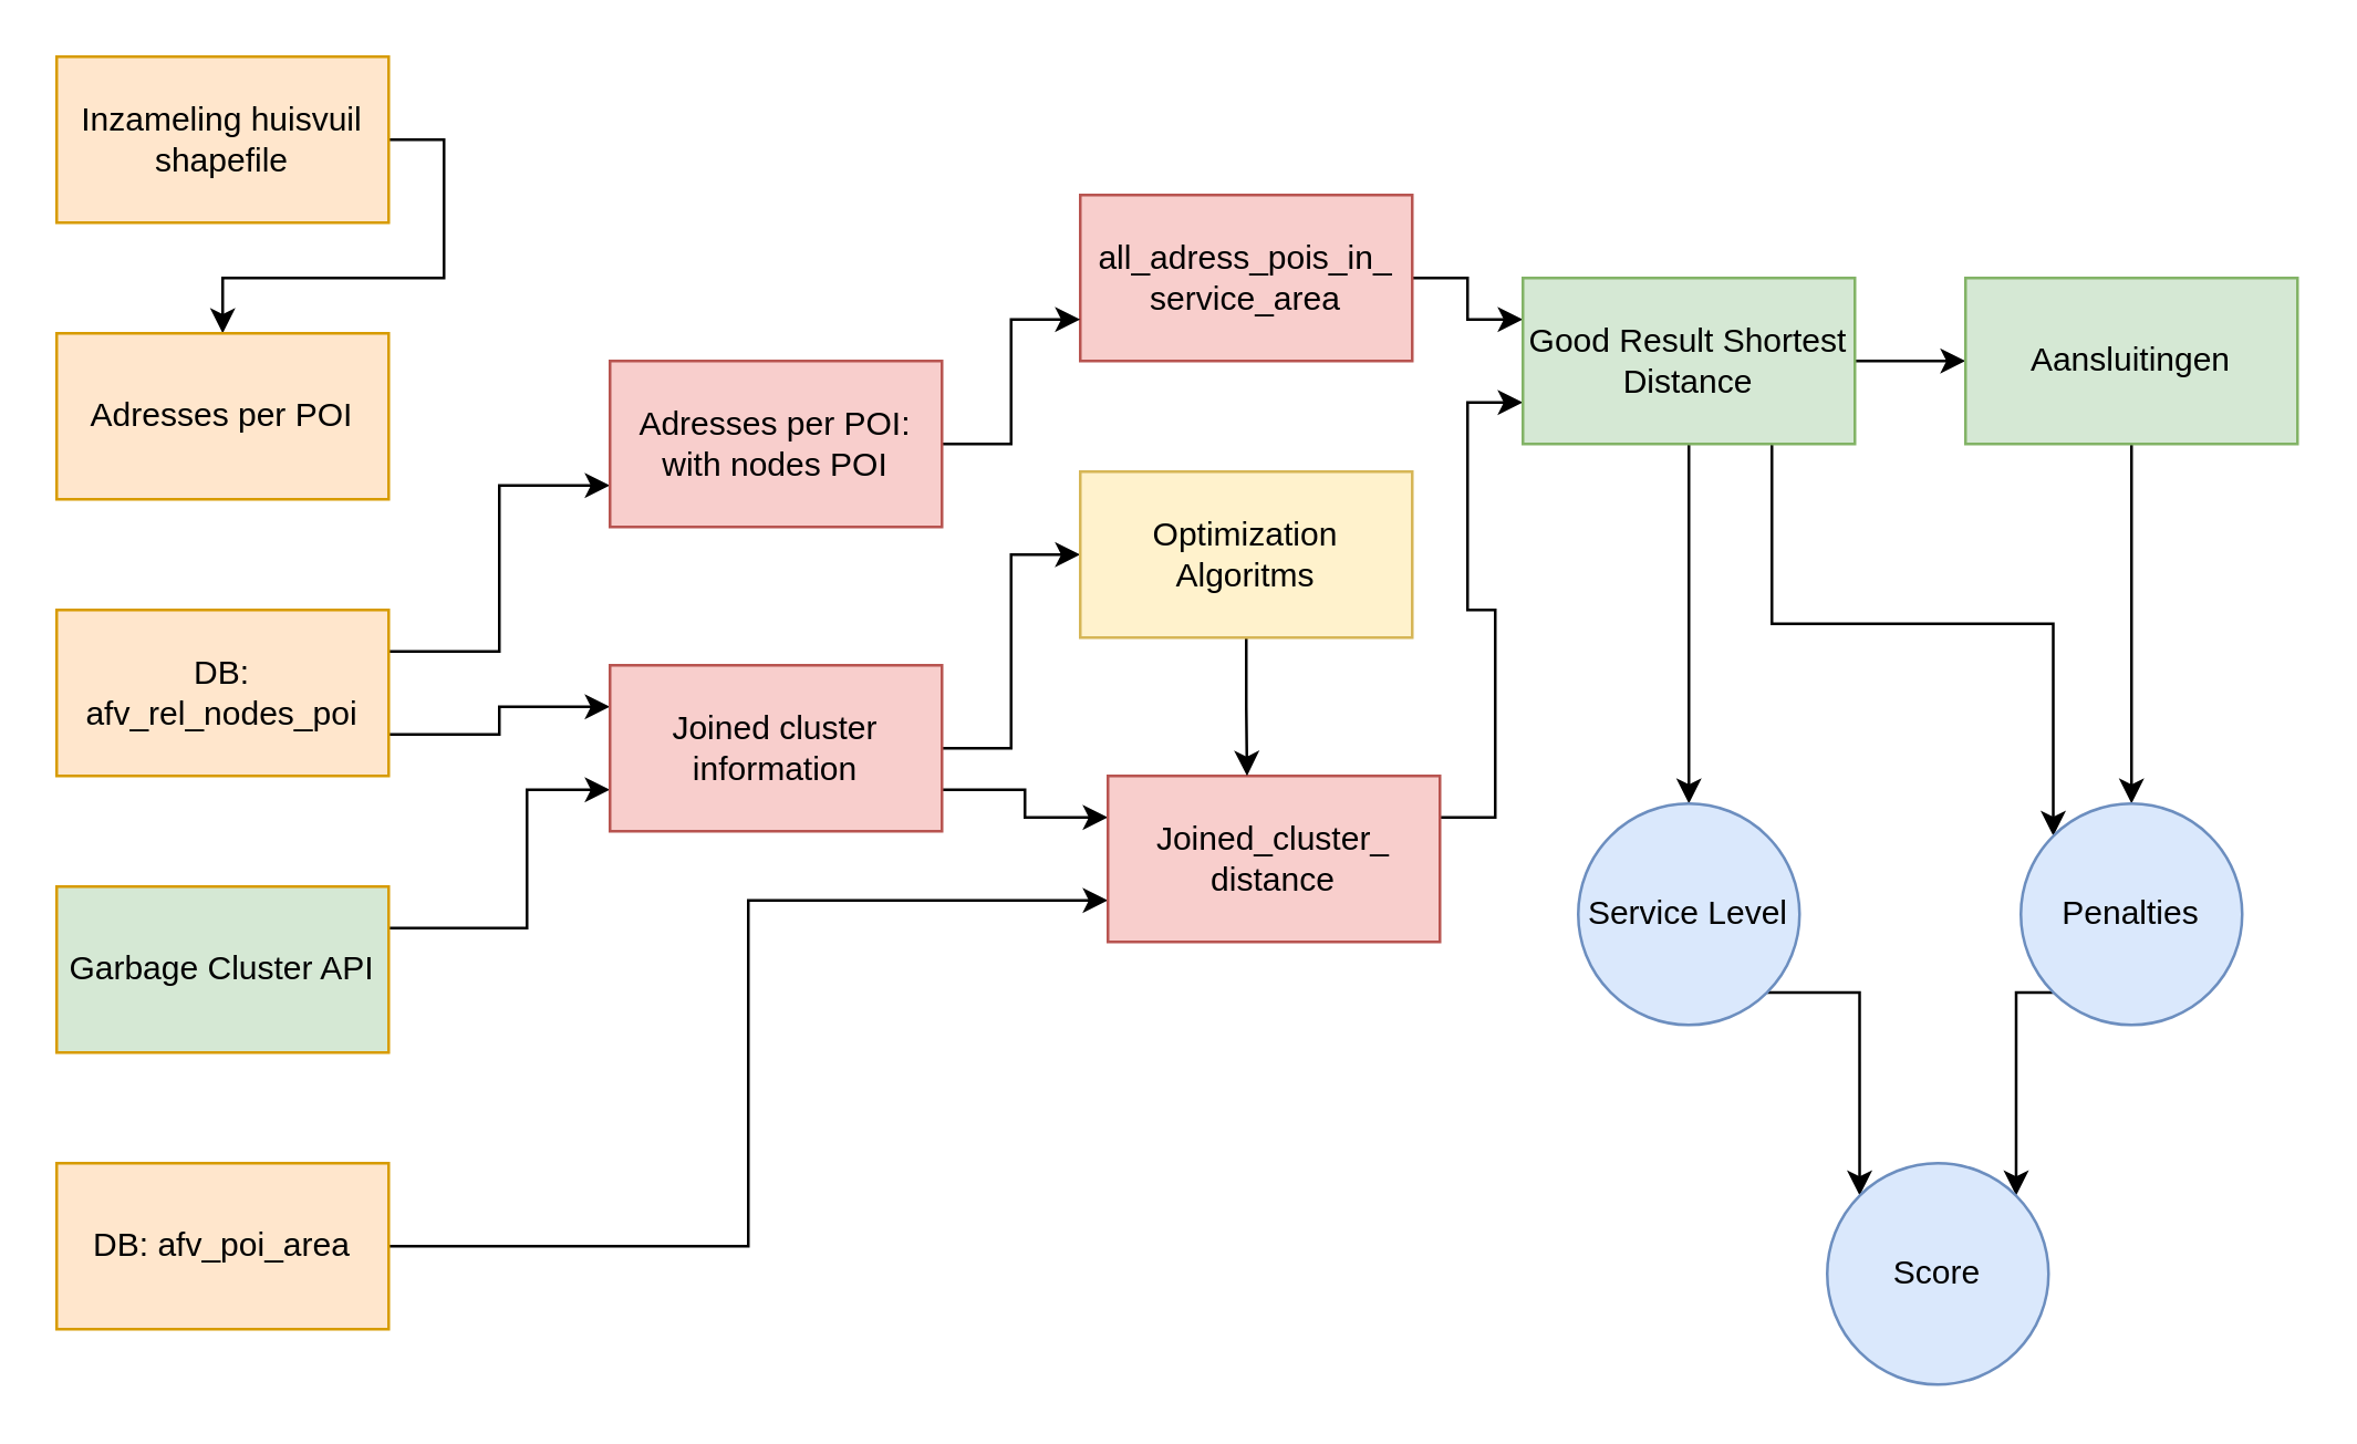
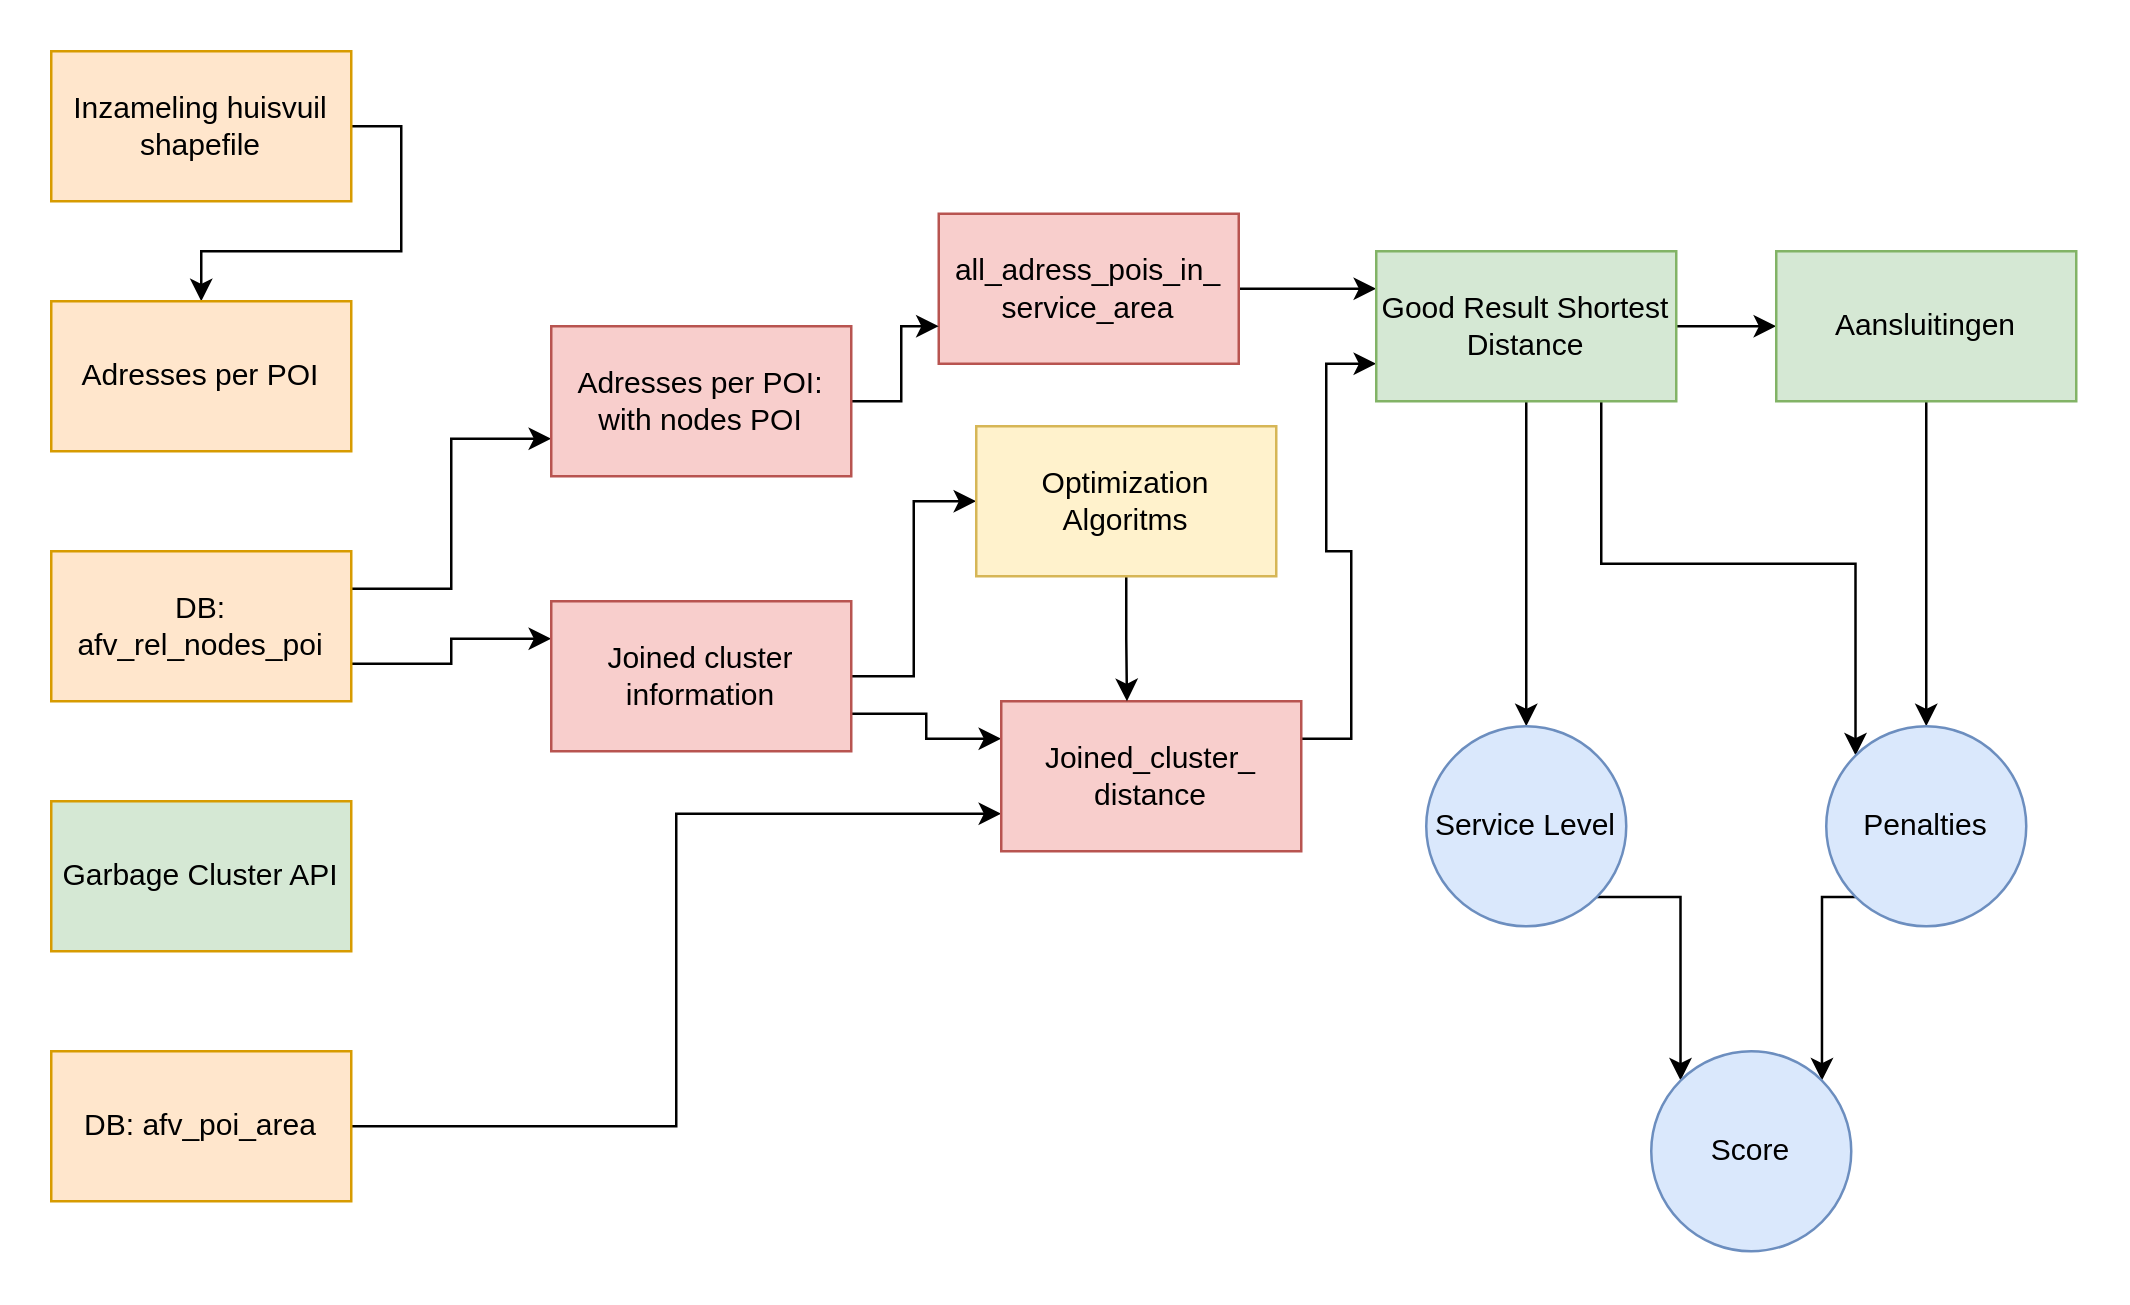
- <mxCell id="12" value="all_adress_pois_in_&lt;br&gt;service_area" style="rounded=0;whiteSpace=wrap;html=1;fillColor=#f8cecc;strokeColor=#b85450;" parent="1" vertex="1"><mxGeometry x="390" y="70" width="120" height="60" as="geometry" /></mxCell>
+ <mxCell id="12" value="all_adress_pois_in_&lt;br&gt;service_area" style="rounded=0;whiteSpace=wrap;html=1;fillColor=#f8cecc;strokeColor=#b85450;" parent="1" vertex="1"><mxGeometry x="375" y="85" width="120" height="60" as="geometry" /></mxCell>
- <mxCell id="2" style="edgeStyle=orthogonalEdgeStyle;rounded=0;orthogonalLoop=1;jettySize=auto;html=1;exitX=1;exitY=0.25;exitDx=0;exitDy=0;entryX=0;entryY=0.75;entryDx=0;entryDy=0;" parent="1" source="3" target="15" edge="1"><mxGeometry relative="1" as="geometry"><Array as="points"><mxPoint x="190" y="335" /><mxPoint x="190" y="285" /></Array></mxGeometry></mxCell>
